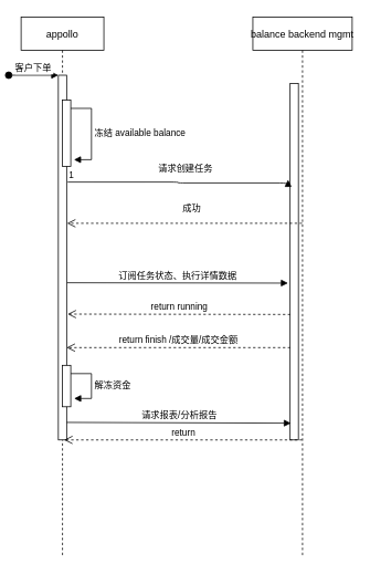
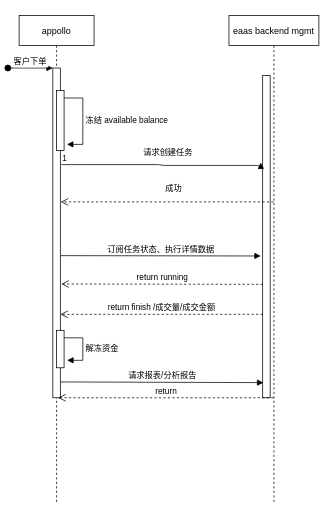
- <mxCell id="7" value="balance backend mgmt" style="shape=umlLifeline;perimeter=lifelinePerimeter;container=1;collapsible=0;recursiveResize=0;rounded=0;shadow=0;strokeWidth=1;" parent="1" vertex="1"><mxGeometry x="300" y="20" width="120" height="650" as="geometry" /></mxCell>
+ <mxCell id="7" value="eaas backend mgmt" style="shape=umlLifeline;perimeter=lifelinePerimeter;container=1;collapsible=0;recursiveResize=0;rounded=0;shadow=0;strokeWidth=1;" parent="1" vertex="1"><mxGeometry x="300" y="20" width="120" height="650" as="geometry" /></mxCell>
